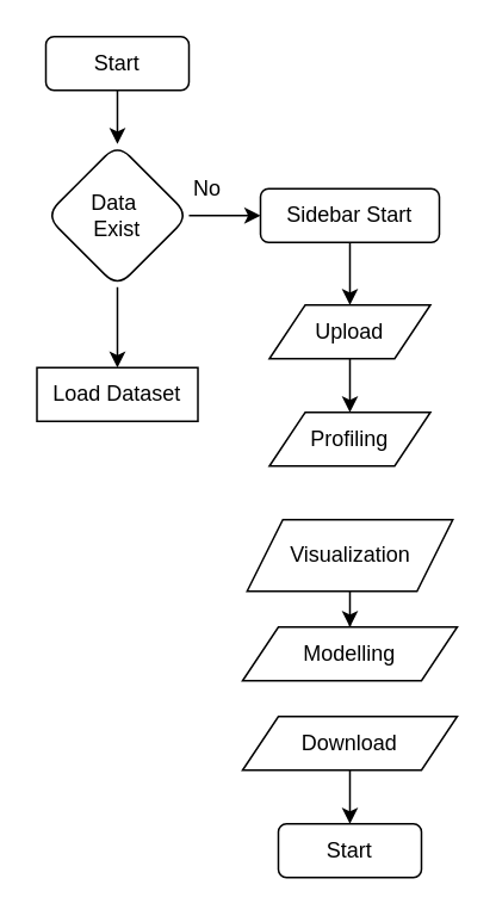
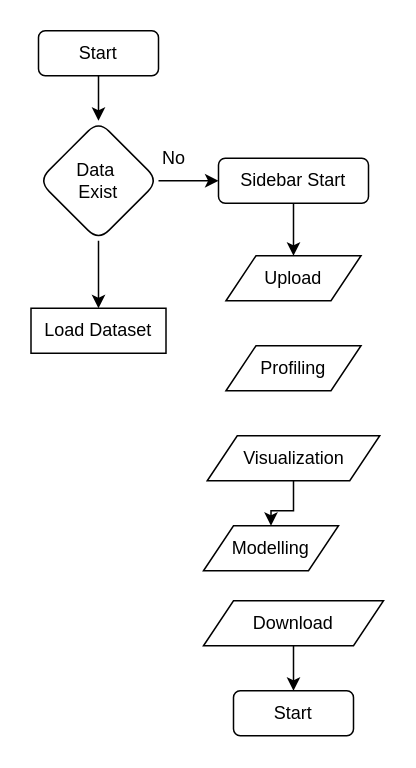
- <mxCell id="10" value="" style="edgeStyle=orthogonalEdgeStyle;rounded=0;orthogonalLoop=1;jettySize=auto;html=1;" edge="1" parent="1" source="11" target="13"><mxGeometry relative="1" as="geometry" /></mxCell>
- <mxCell id="15" value="Visualization" style="shape=parallelogram;perimeter=parallelogramPerimeter;whiteSpace=wrap;html=1;fixedSize=1;" vertex="1" parent="1"><mxGeometry x="137.5" y="290" width="115" height="40" as="geometry" /></mxCell>
+ <mxCell id="15" value="Visualization" style="shape=parallelogram;perimeter=parallelogramPerimeter;whiteSpace=wrap;html=1;fixedSize=1;" vertex="1" parent="1"><mxGeometry x="137.5" y="290" width="115" height="30" as="geometry" /></mxCell>
- <mxCell id="16" value="Modelling" style="shape=parallelogram;perimeter=parallelogramPerimeter;whiteSpace=wrap;html=1;fixedSize=1;" vertex="1" parent="1"><mxGeometry x="135" y="350" width="120" height="30" as="geometry" /></mxCell>
+ <mxCell id="16" value="Modelling" style="shape=parallelogram;perimeter=parallelogramPerimeter;whiteSpace=wrap;html=1;fixedSize=1;" vertex="1" parent="1"><mxGeometry x="135" y="350" width="90" height="30" as="geometry" /></mxCell>
